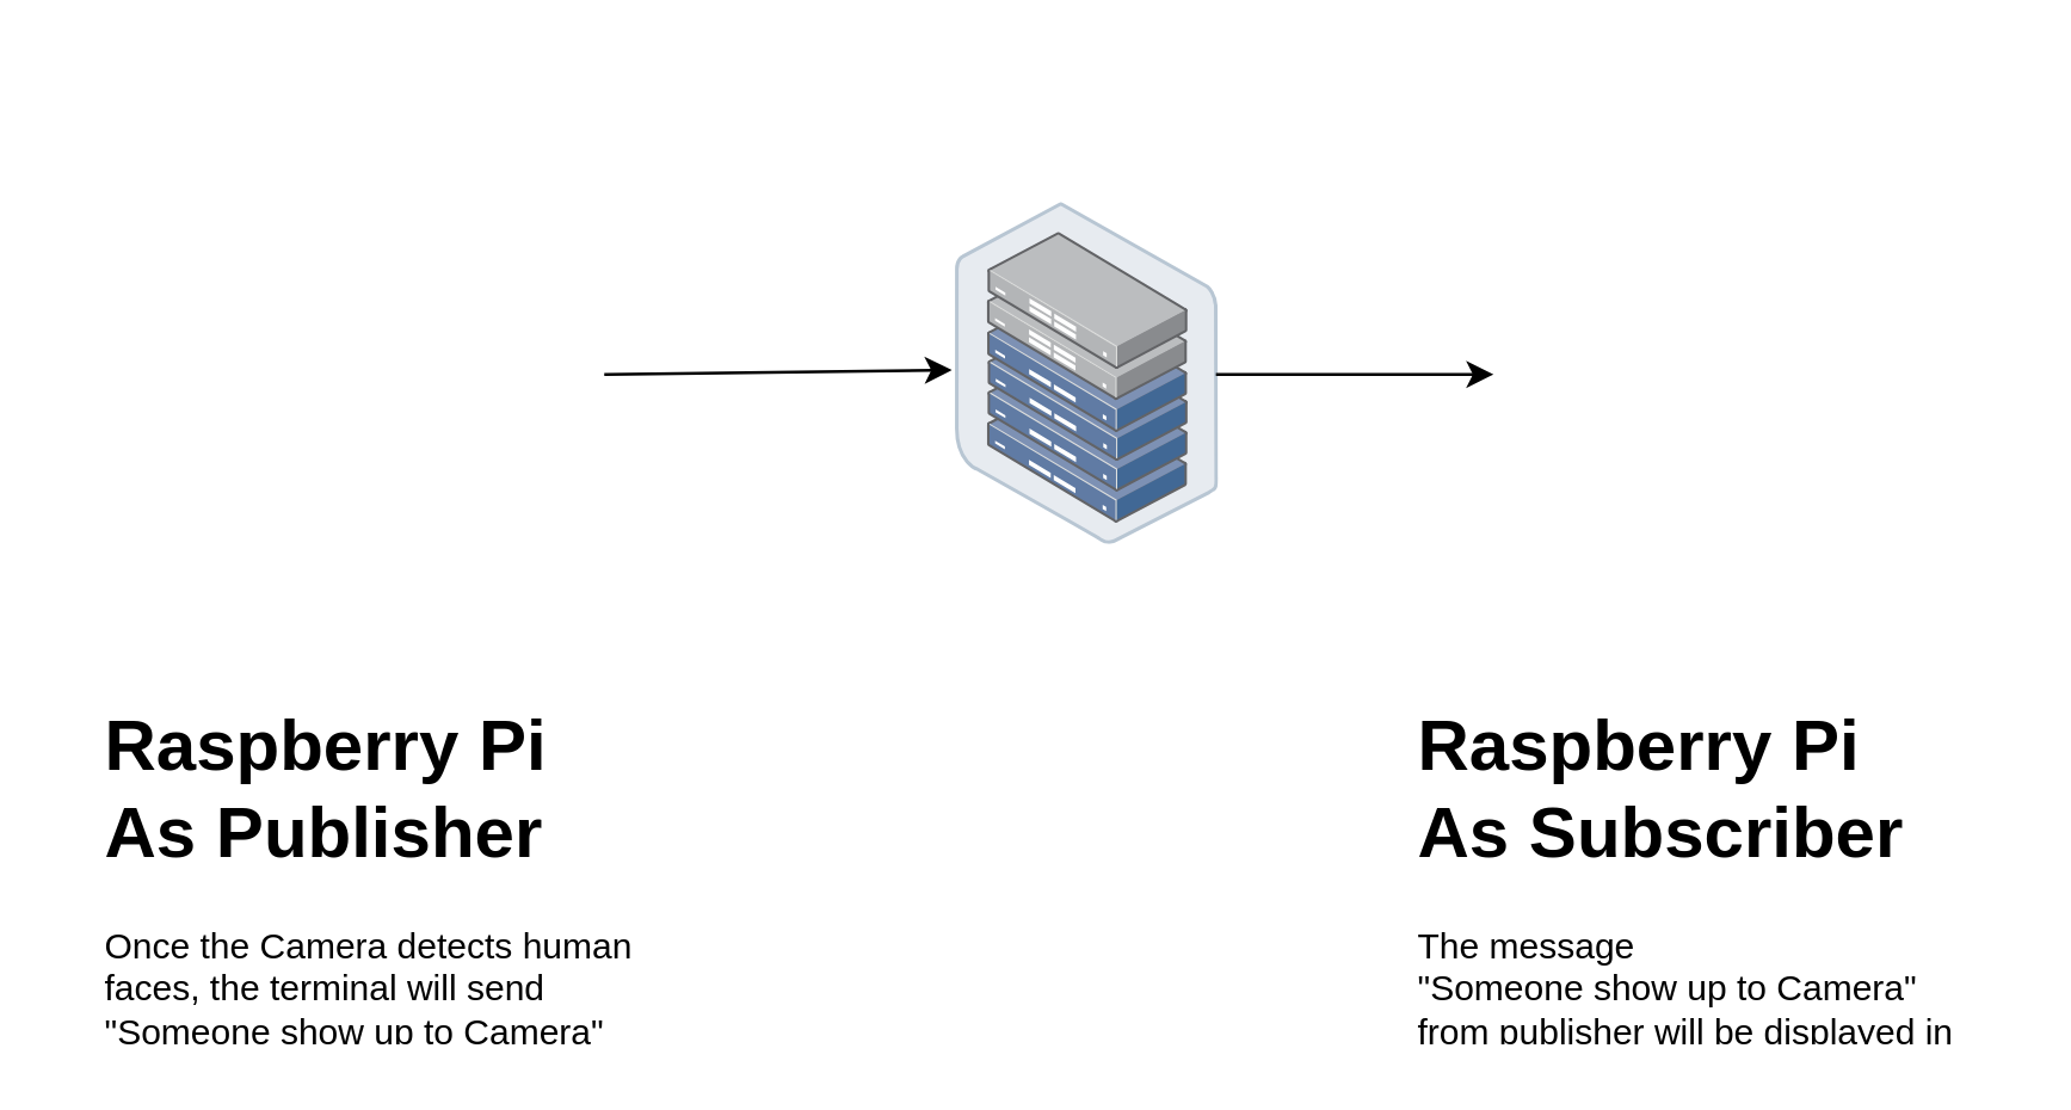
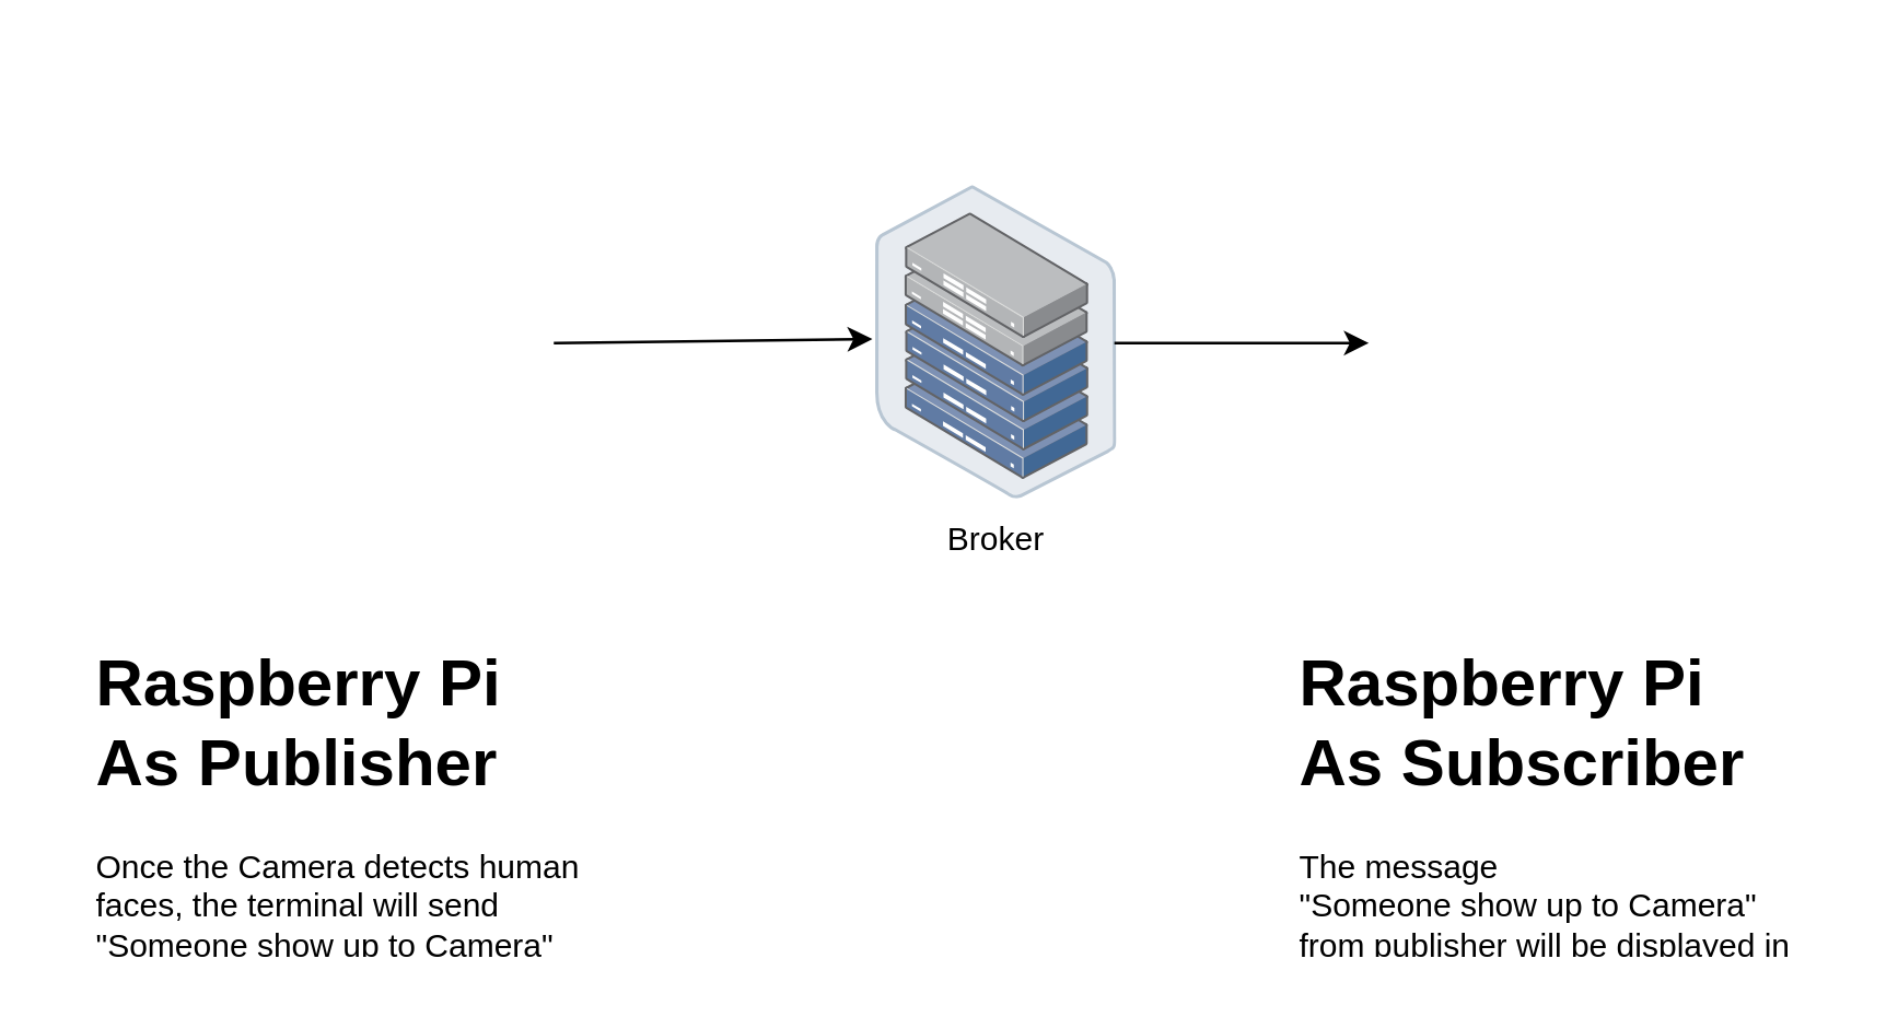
+ <mxCell id="3" value="Broker" style="text;html=1;strokeColor=none;fillColor=none;align=center;verticalAlign=middle;whiteSpace=wrap;rounded=0;" vertex="1" parent="1"><mxGeometry x="334.1" y="182.3" width="60" height="30" as="geometry" /></mxCell>
